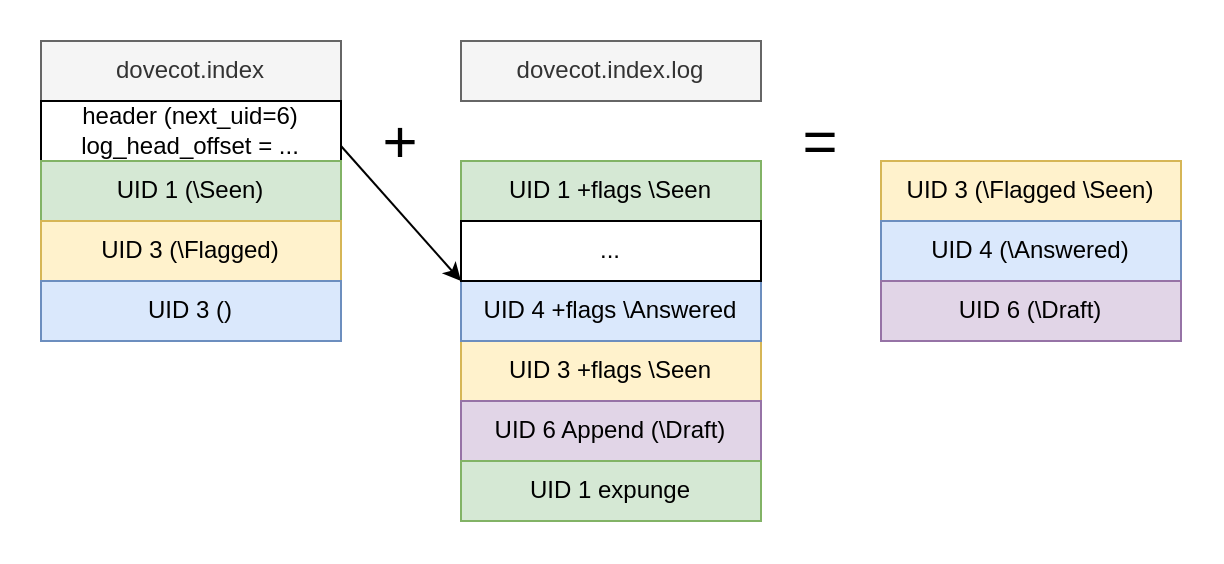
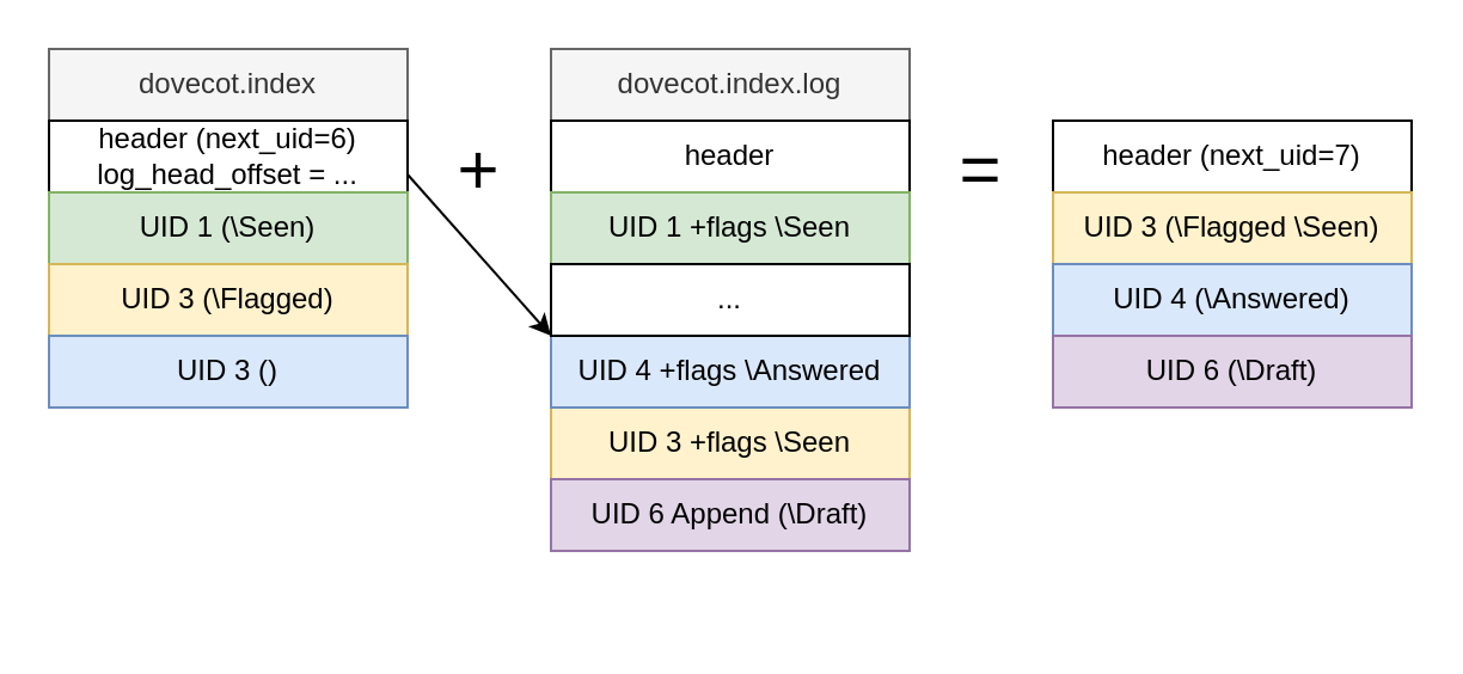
+ <mxCell id="8" value="header" style="whiteSpace=wrap;html=1;rounded=0;" vertex="1" parent="1"><mxGeometry x="230" y="50" width="150" height="30" as="geometry" /></mxCell>
+ <mxCell id="12" value="header (next_uid=7)" style="whiteSpace=wrap;html=1;rounded=0;" vertex="1" parent="1"><mxGeometry x="440" y="50" width="150" height="30" as="geometry" /></mxCell>
- <mxCell id="15" value="UID 1 expunge" style="whiteSpace=wrap;html=1;rounded=0;fillColor=#d5e8d4;strokeColor=#82b366;" vertex="1" parent="1"><mxGeometry x="230" y="230" width="150" height="30" as="geometry" /></mxCell>
